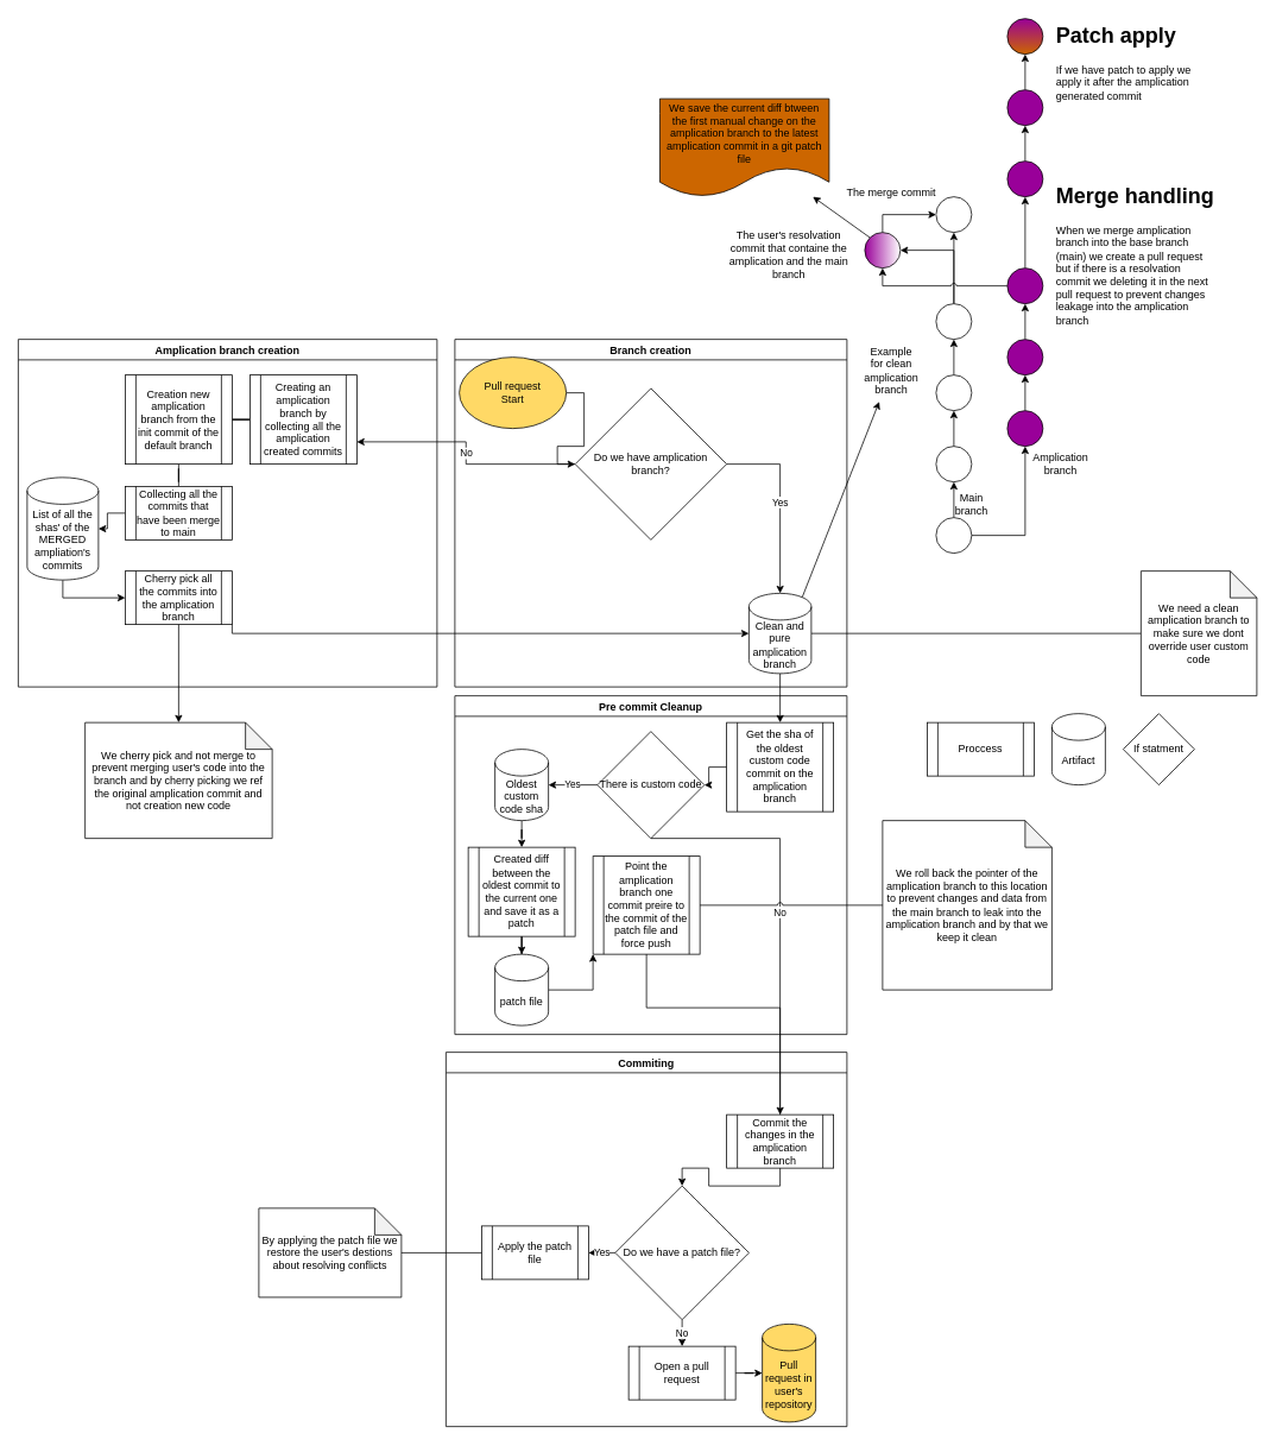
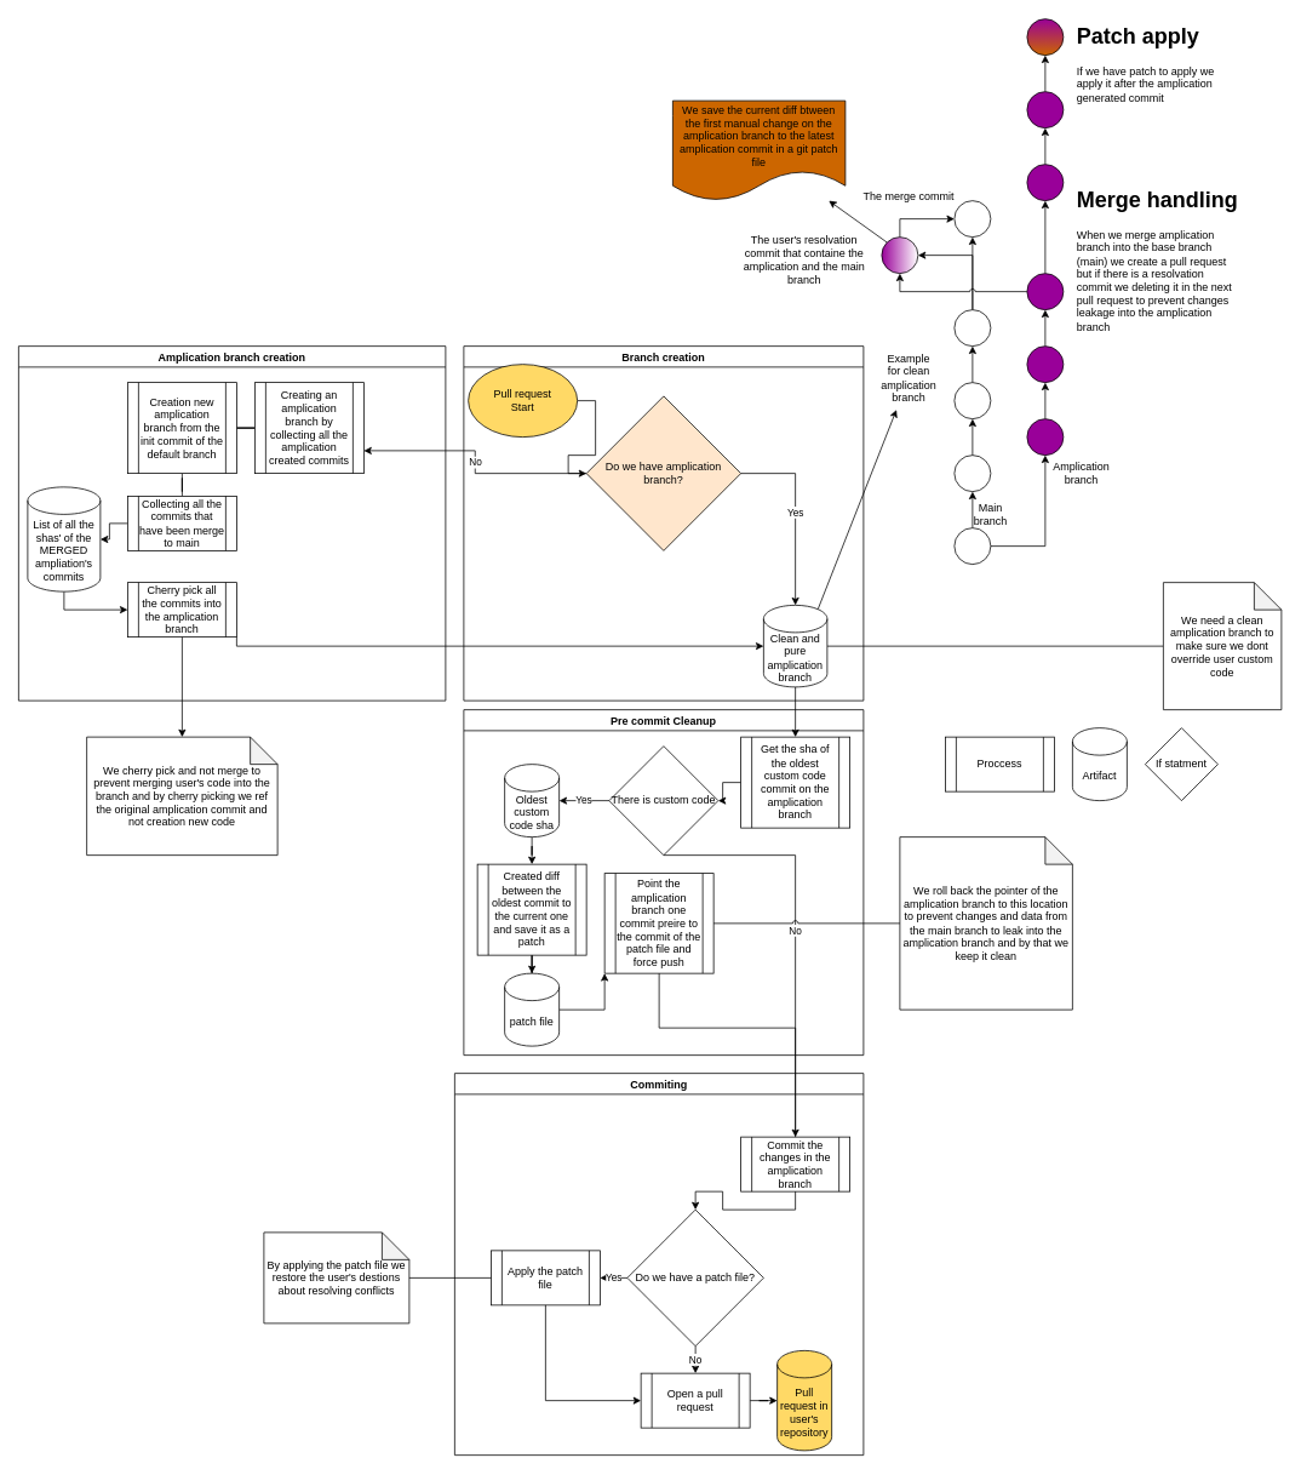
- <mxCell id="39" value="Do we have amplication branch?" style="rhombus;whiteSpace=wrap;html=1;" parent="38" vertex="1"><mxGeometry x="135" y="55" width="170" height="170" as="geometry" /></mxCell>
+ <mxCell id="39" value="Do we have amplication branch?" style="rhombus;whiteSpace=wrap;html=1;fillColor=#ffe6cc;" parent="38" vertex="1"><mxGeometry x="135" y="55" width="170" height="170" as="geometry" /></mxCell>
+ <mxCell id="53" style="edgeStyle=orthogonalEdgeStyle;rounded=0;orthogonalLoop=1;jettySize=auto;html=1;exitX=0.5;exitY=1;exitDx=0;exitDy=0;entryX=0;entryY=0.5;entryDx=0;entryDy=0;endArrow=classic;endFill=1;" parent="44" source="48" target="51" edge="1"><mxGeometry relative="1" as="geometry" /></mxCell>
